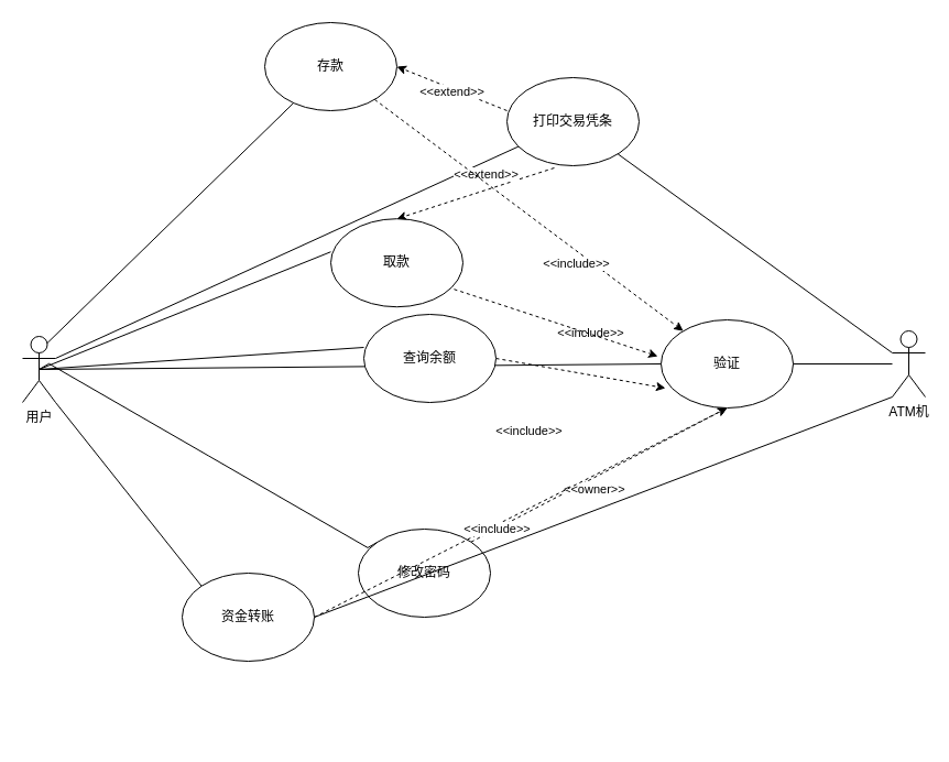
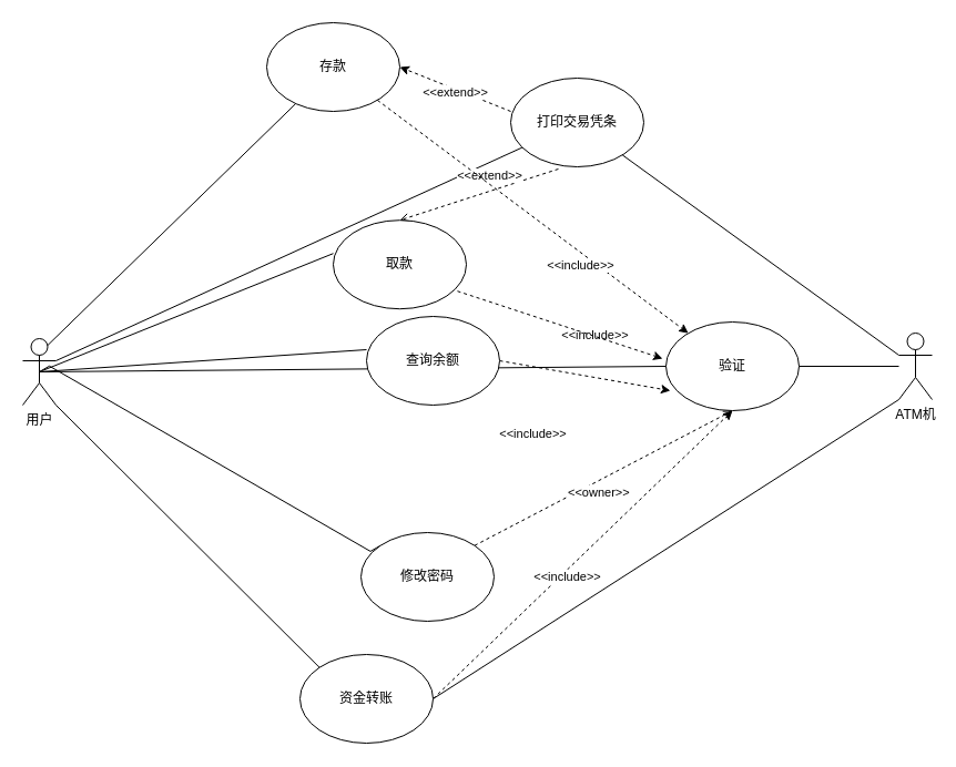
- <mxCell id="12" value="" style="endArrow=classic;dashed=1;html=1;rounded=0;exitX=0.358;exitY=1.025;exitDx=0;exitDy=0;exitPerimeter=0;entryX=0.5;entryY=0;entryDx=0;entryDy=0;" edge="1" parent="1" source="9" target="14"><mxGeometry width="50" height="50" relative="1" as="geometry"><mxPoint x="510" y="230" as="sourcePoint" /><mxPoint x="430" y="230" as="targetPoint" /></mxGeometry></mxCell>
+ <mxCell id="12" value="" style="endArrow=open;dashed=1;html=1;rounded=0;exitX=0.358;exitY=1.025;exitDx=0;exitDy=0;exitPerimeter=0;entryX=0.5;entryY=0;entryDx=0;entryDy=0;" edge="1" parent="1" source="9" target="14"><mxGeometry width="50" height="50" relative="1" as="geometry"><mxPoint x="510" y="230" as="sourcePoint" /><mxPoint x="430" y="230" as="targetPoint" /></mxGeometry></mxCell>
- <mxCell id="34" value="资金转账" style="ellipse;whiteSpace=wrap;html=1;" vertex="1" parent="1"><mxGeometry x="165" y="520" width="120" height="80" as="geometry" /></mxCell>
+ <mxCell id="34" value="资金转账" style="ellipse;whiteSpace=wrap;html=1;" vertex="1" parent="1"><mxGeometry x="270" y="590" width="120" height="80" as="geometry" /></mxCell>
